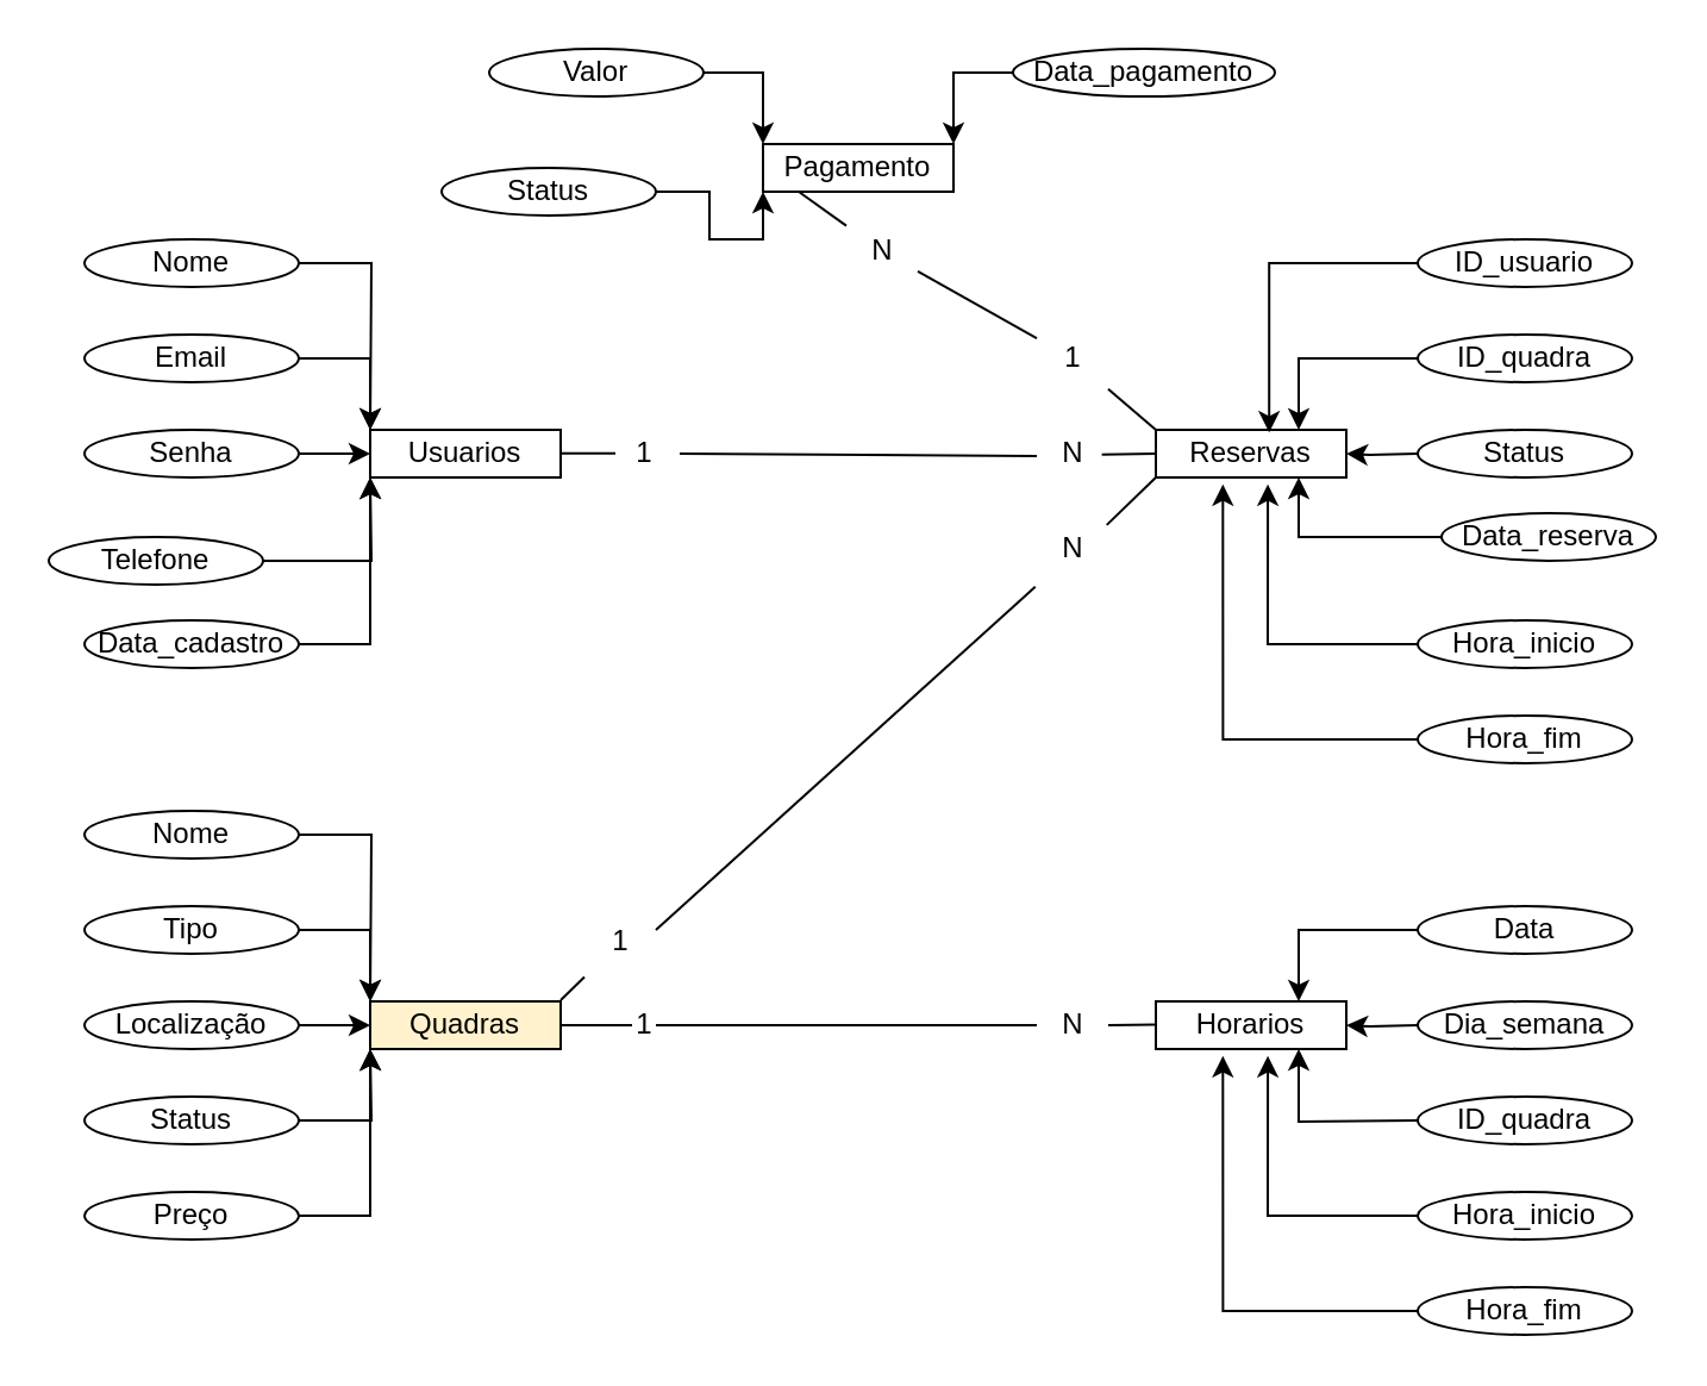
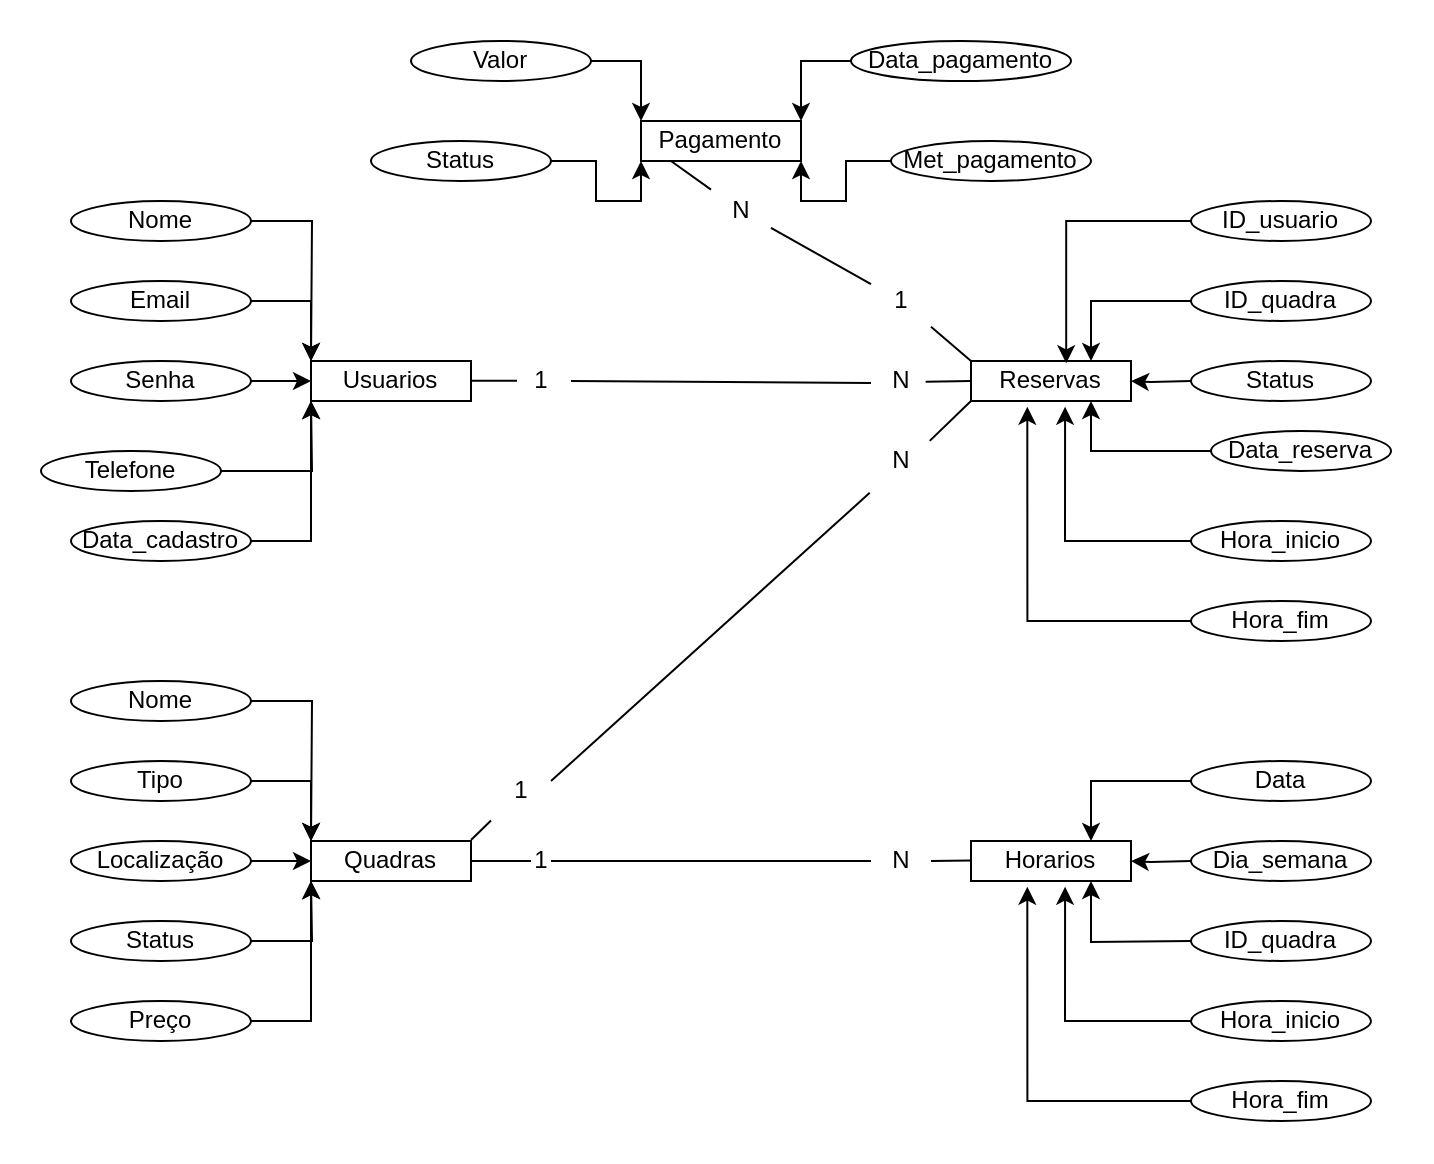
+ <mxCell id="54" value="Met_pagamento" style="ellipse;whiteSpace=wrap;html=1;" parent="1" vertex="1"><mxGeometry x="445" y="70" width="100" height="20" as="geometry" /></mxCell>
+ <mxCell id="53" style="edgeStyle=orthogonalEdgeStyle;rounded=0;orthogonalLoop=1;jettySize=auto;html=1;entryX=1;entryY=1;entryDx=0;entryDy=0;" parent="1" source="54" target="46" edge="1"><mxGeometry relative="1" as="geometry" /></mxCell>
- <mxCell id="13" value="Quadras" style="rounded=0;whiteSpace=wrap;html=1;fillColor=#fff2cc;" parent="1" vertex="1"><mxGeometry x="155" y="420" width="80" height="20" as="geometry" /></mxCell>
+ <mxCell id="13" value="Quadras" style="rounded=0;whiteSpace=wrap;html=1;" parent="1" vertex="1"><mxGeometry x="155" y="420" width="80" height="20" as="geometry" /></mxCell>
